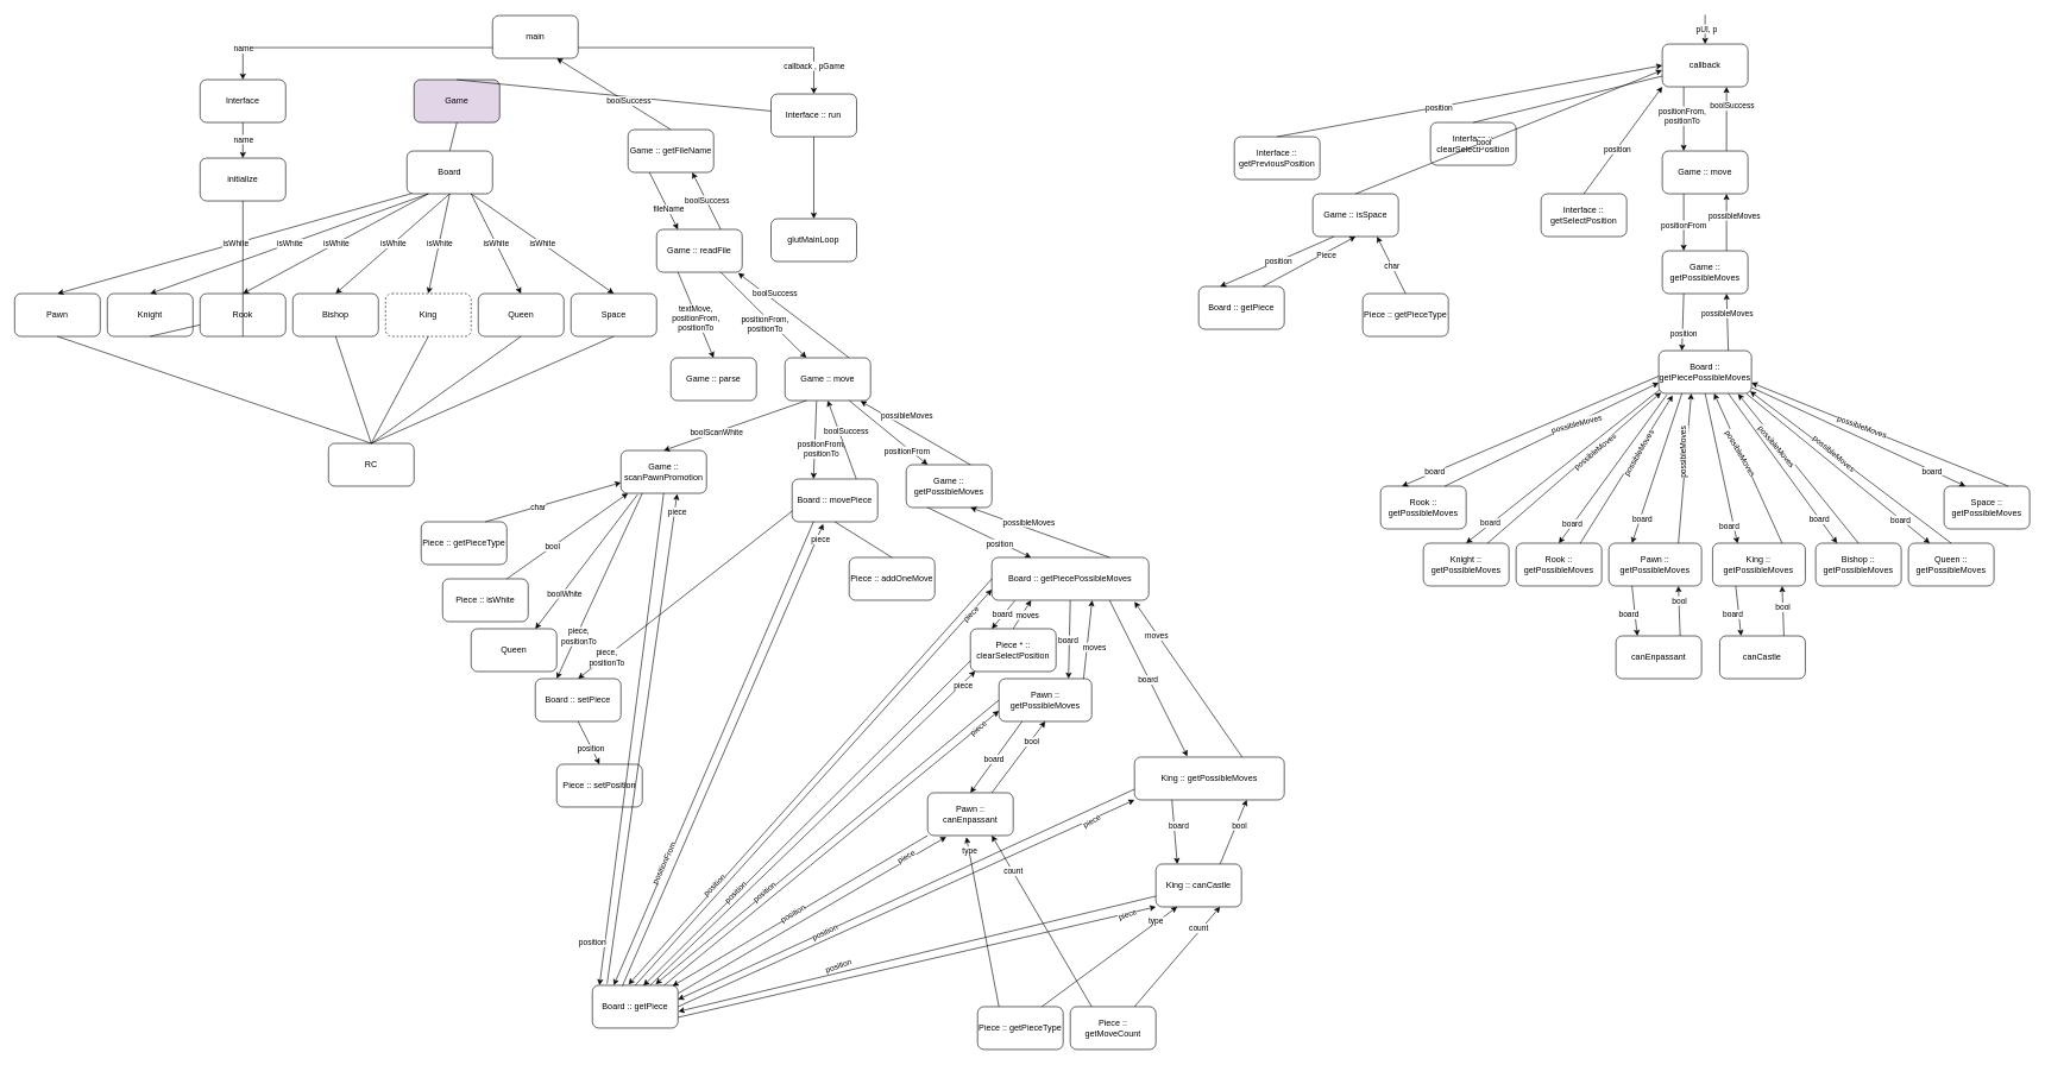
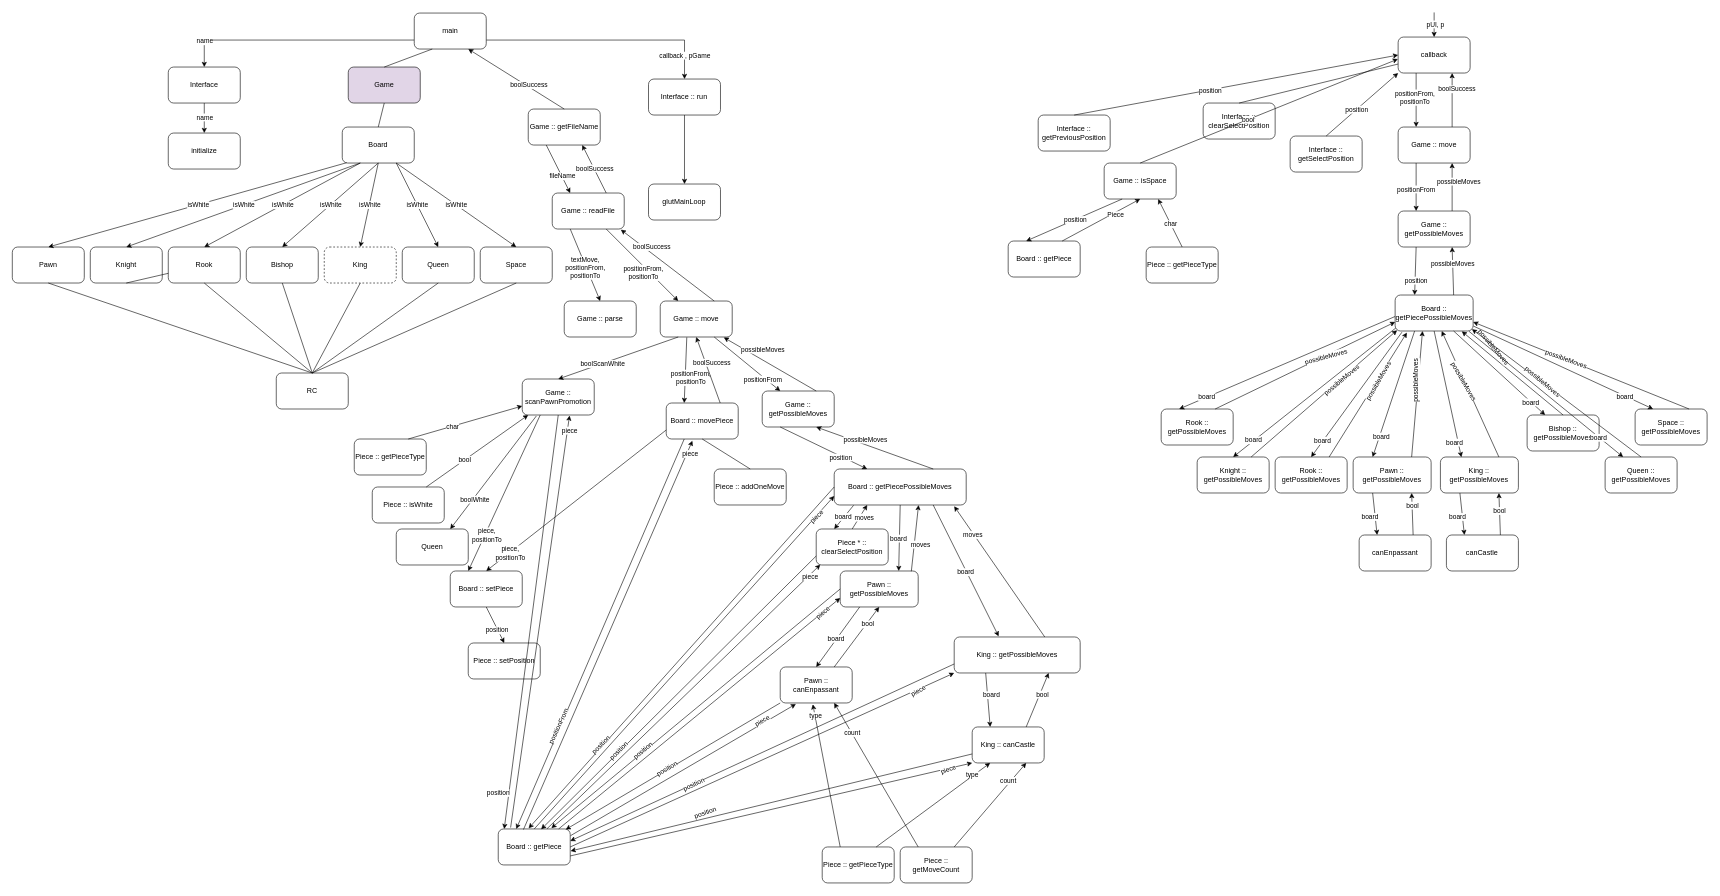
- <mxCell id="19" value="" style="endArrow=none;html=1;rounded=0;exitX=0.5;exitY=0;exitDx=0;exitDy=0;" edge="1" parent="1" source="14" target="8"><mxGeometry width="50" height="50" relative="1" as="geometry"><mxPoint x="770" y="241" as="sourcePoint" /><mxPoint x="820" y="191" as="targetPoint" /></mxGeometry></mxCell>
+ <mxCell id="19" value="" style="endArrow=none;html=1;rounded=0;entryX=0.25;entryY=1;entryDx=0;entryDy=0;exitX=0.5;exitY=0;exitDx=0;exitDy=0;" edge="1" parent="1" source="14" target="6"><mxGeometry width="50" height="50" relative="1" as="geometry"><mxPoint x="770" y="241" as="sourcePoint" /><mxPoint x="820" y="191" as="targetPoint" /></mxGeometry></mxCell>
- <mxCell id="149" value="Interface :: getSelectPosition" style="rounded=1;whiteSpace=wrap;html=1;" vertex="1" parent="1"><mxGeometry x="2160" y="271" width="120" height="60" as="geometry" /></mxCell>
+ <mxCell id="149" value="Interface :: getSelectPosition" style="rounded=1;whiteSpace=wrap;html=1;" vertex="1" parent="1"><mxGeometry x="2150" y="226" width="120" height="60" as="geometry" /></mxCell>
- <mxCell id="64" value="" style="endArrow=none;html=1;rounded=0;exitX=0.5;exitY=1;exitDx=0;exitDy=0;" edge="1" parent="1" source="44" target="13"><mxGeometry width="50" height="50" relative="1" as="geometry"><mxPoint x="100" y="491" as="sourcePoint" /><mxPoint x="540" y="641" as="targetPoint" /></mxGeometry></mxCell>
+ <mxCell id="64" value="" style="endArrow=none;html=1;rounded=0;exitX=0.5;exitY=1;exitDx=0;exitDy=0;entryX=0.5;entryY=0;entryDx=0;entryDy=0;" edge="1" parent="1" source="44" target="61"><mxGeometry width="50" height="50" relative="1" as="geometry"><mxPoint x="100" y="491" as="sourcePoint" /><mxPoint x="540" y="641" as="targetPoint" /></mxGeometry></mxCell>
- <mxCell id="121" value="Bishop :: getPossibleMoves" style="rounded=1;whiteSpace=wrap;html=1;" vertex="1" parent="1"><mxGeometry x="2545" y="761" width="120" height="60" as="geometry" /></mxCell>
+ <mxCell id="121" value="Bishop :: getPossibleMoves" style="rounded=1;whiteSpace=wrap;html=1;" vertex="1" parent="1"><mxGeometry x="2545" y="691" width="120" height="60" as="geometry" /></mxCell>
